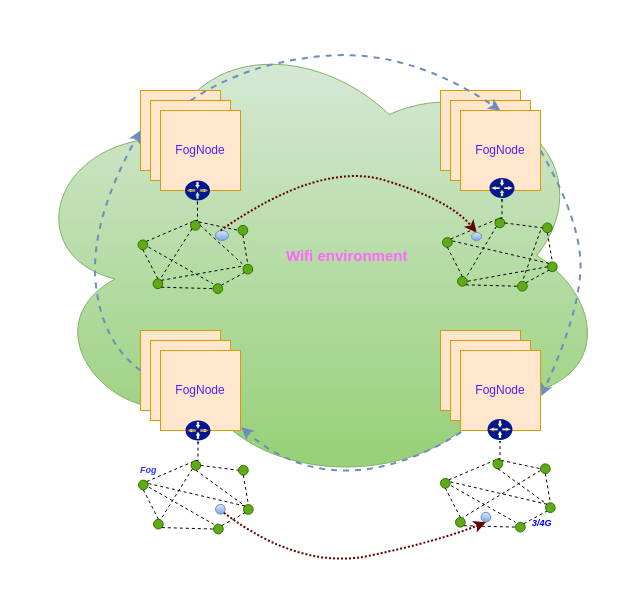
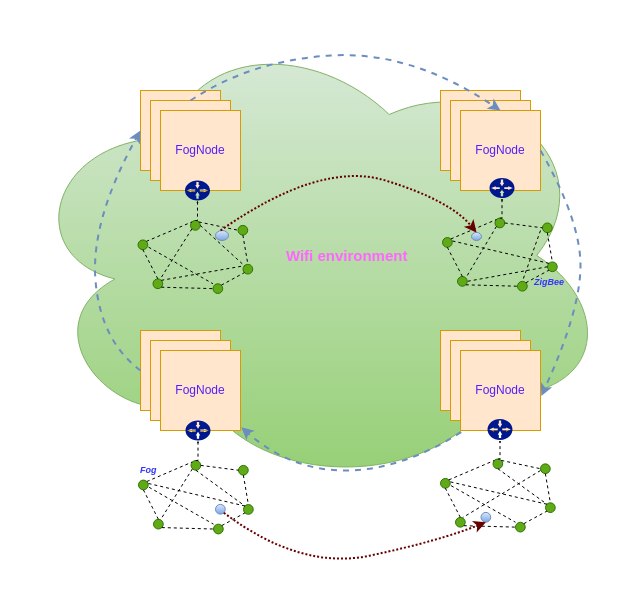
+ <mxCell id="90" value="&lt;i&gt;&lt;font style=&quot;font-size: 9px&quot; color=&quot;#3333ff&quot;&gt;&lt;b&gt;ZigBee&lt;/b&gt;&lt;/font&gt;&lt;/i&gt;" style="text;html=1;resizable=0;points=[];autosize=1;align=left;verticalAlign=top;spacingTop=-4;" vertex="1" parent="81"><mxGeometry x="90" y="53.533" width="50" height="20" as="geometry" /></mxCell>
- <mxCell id="49" value="&lt;i&gt;&lt;font style=&quot;font-size: 9px&quot; color=&quot;#0000ff&quot;&gt;&lt;b&gt;3/4G&lt;/b&gt;&lt;/font&gt;&lt;/i&gt;" style="text;html=1;resizable=0;points=[];autosize=1;align=left;verticalAlign=top;spacingTop=-4;" vertex="1" parent="39"><mxGeometry x="90" y="53.533" width="40" height="20" as="geometry" /></mxCell>
